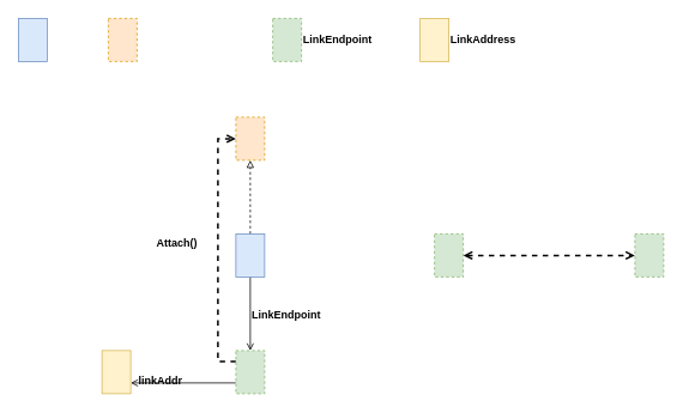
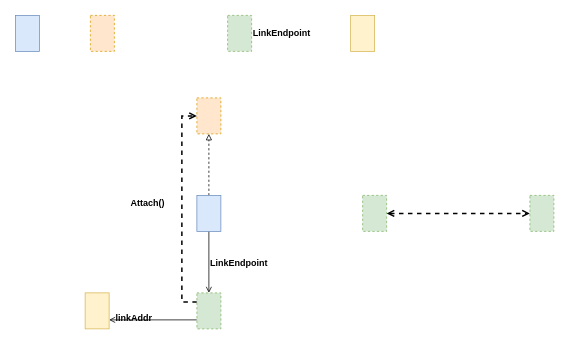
- <mxCell id="16" value="&lt;b&gt;LinkAddress&lt;/b&gt;" style="text;html=1;align=left;verticalAlign=middle;resizable=0;points=[];autosize=1;fontSize=12;fontColor=#000000;" parent="1" vertex="1"><mxGeometry x="499" y="34" width="90" height="20" as="geometry" /></mxCell>
